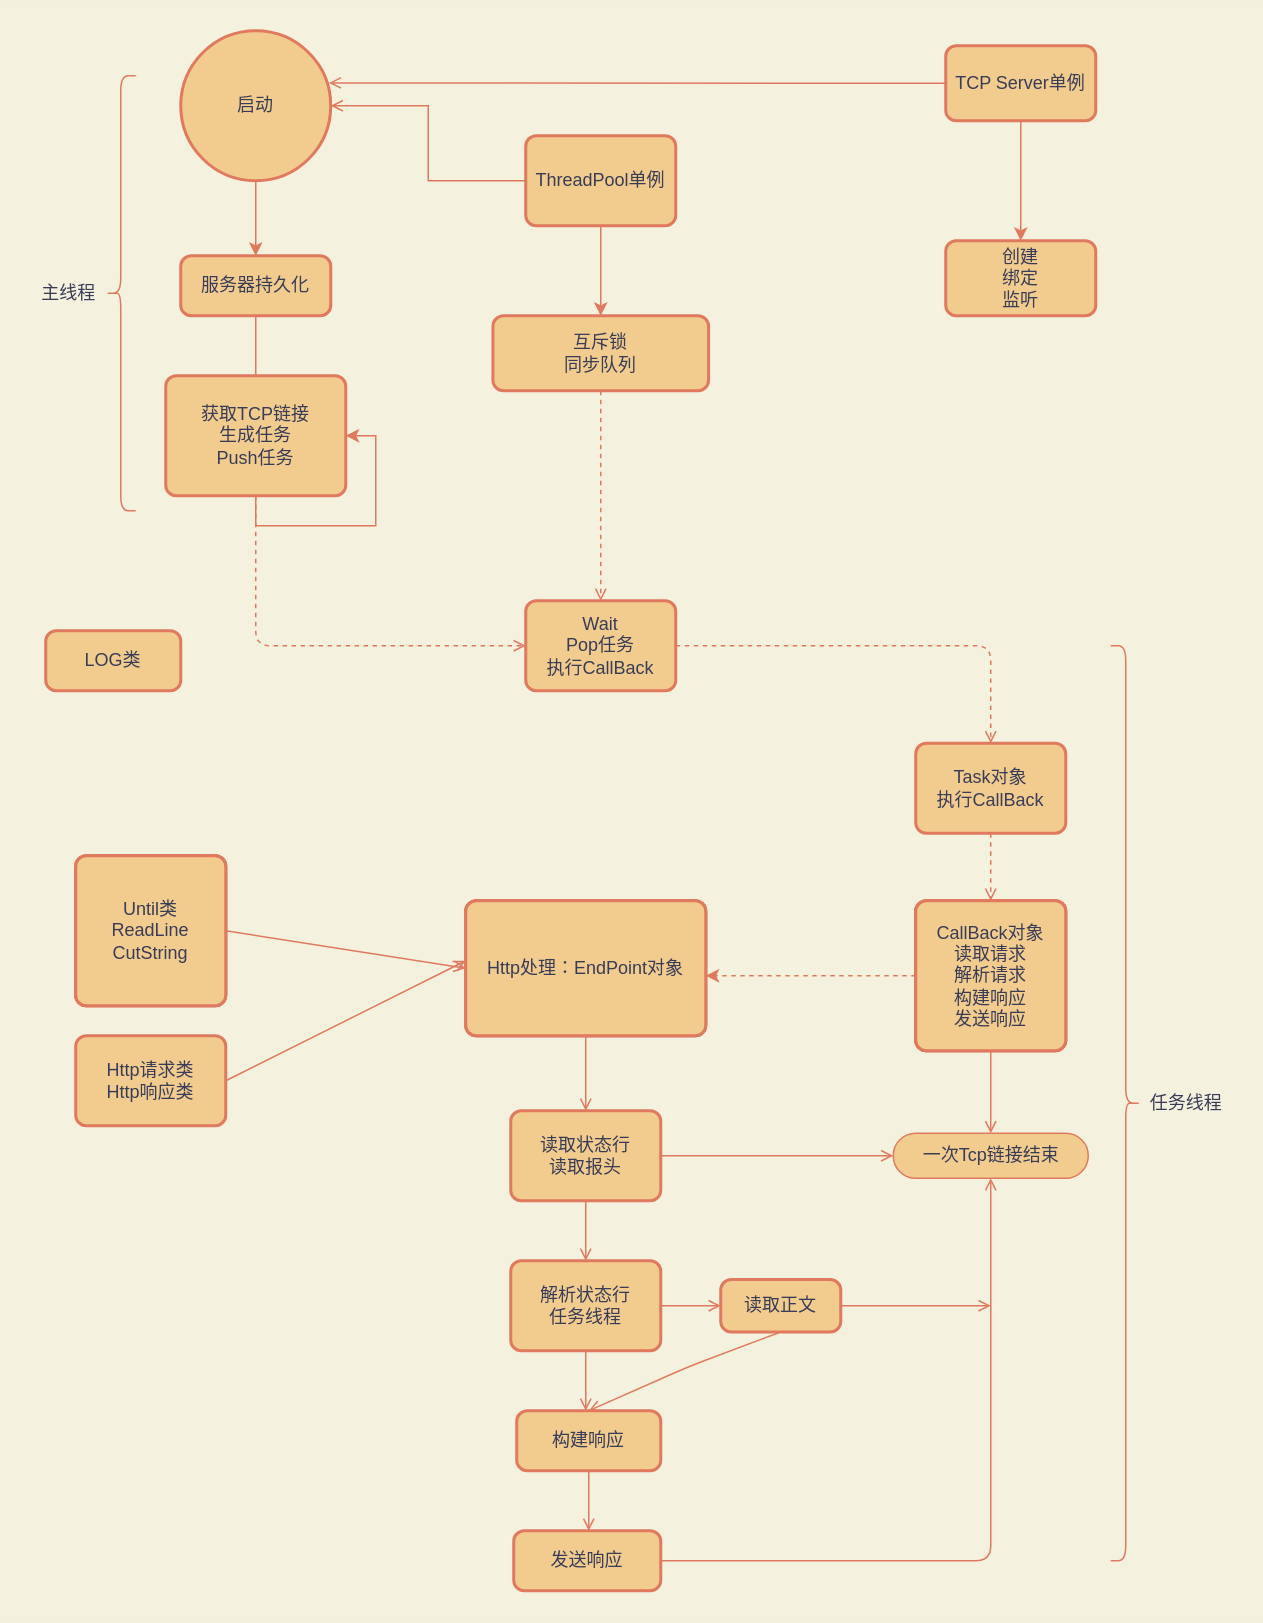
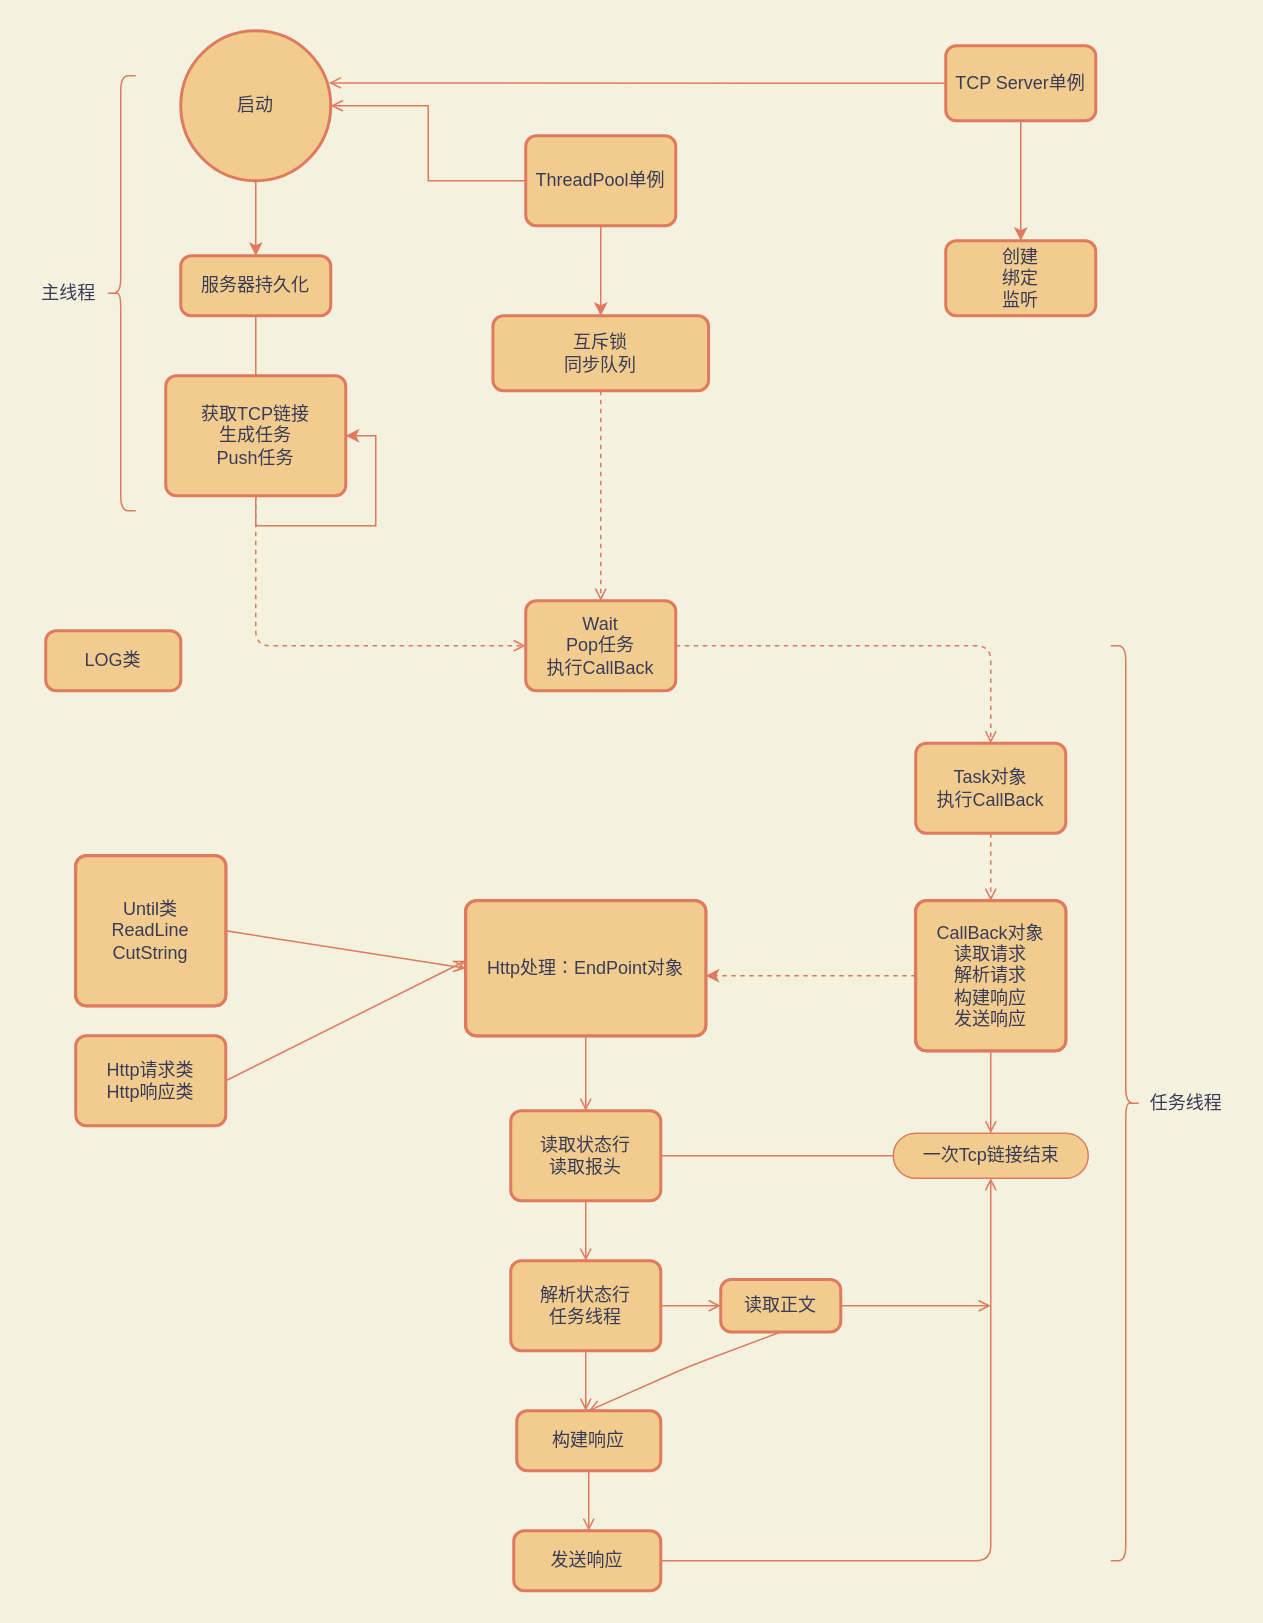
- <mxCell id="28" style="edgeStyle=none;rounded=1;sketch=0;orthogonalLoop=1;jettySize=auto;html=1;exitX=1;exitY=0.5;exitDx=0;exitDy=0;endArrow=open;endFill=0;entryX=0;entryY=0.5;entryDx=0;entryDy=0;entryPerimeter=0;labelBackgroundColor=#F4F1DE;strokeColor=#E07A5F;fontColor=#393C56;" parent="1" source="29" target="30" edge="1"><mxGeometry relative="1" as="geometry"><mxPoint x="580" y="770" as="targetPoint" /></mxGeometry></mxCell>
+ <mxCell id="28" style="edgeStyle=none;rounded=1;sketch=0;orthogonalLoop=1;jettySize=auto;html=1;exitX=1;exitY=0.5;exitDx=0;exitDy=0;endArrow=none;endFill=0;entryX=0;entryY=0.5;entryDx=0;entryDy=0;entryPerimeter=0;labelBackgroundColor=#F4F1DE;strokeColor=#E07A5F;fontColor=#393C56;" parent="1" source="29" target="30" edge="1"><mxGeometry relative="1" as="geometry"><mxPoint x="580" y="770" as="targetPoint" /></mxGeometry></mxCell>
